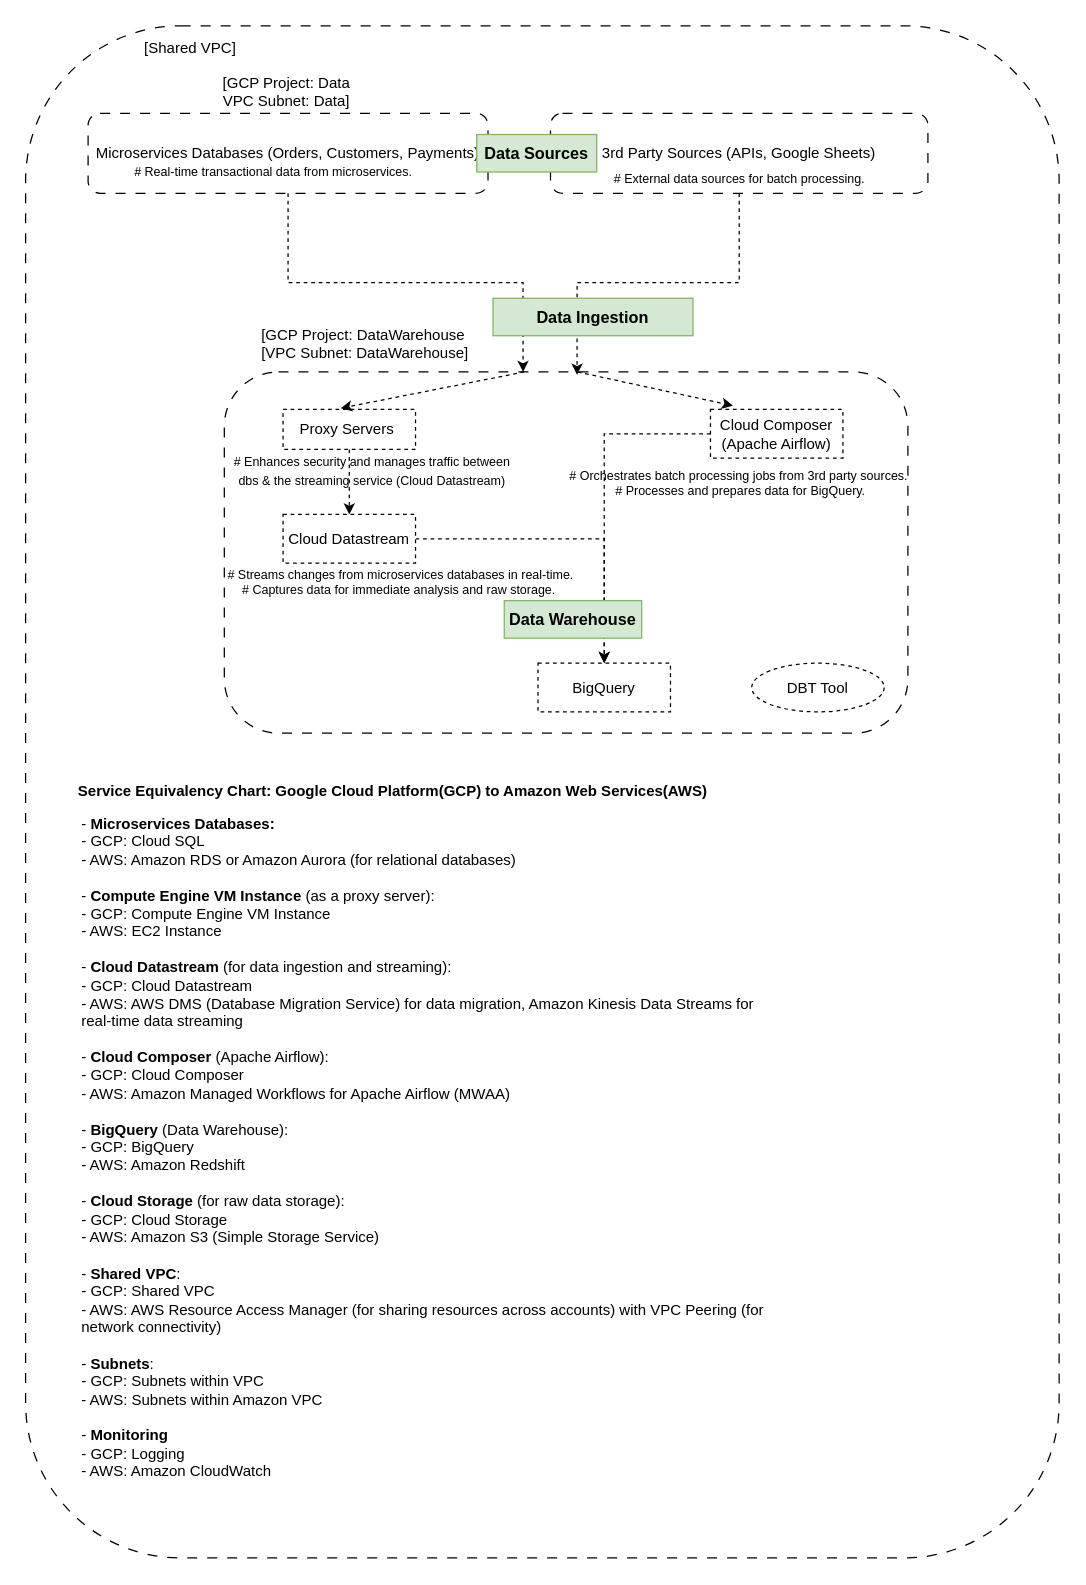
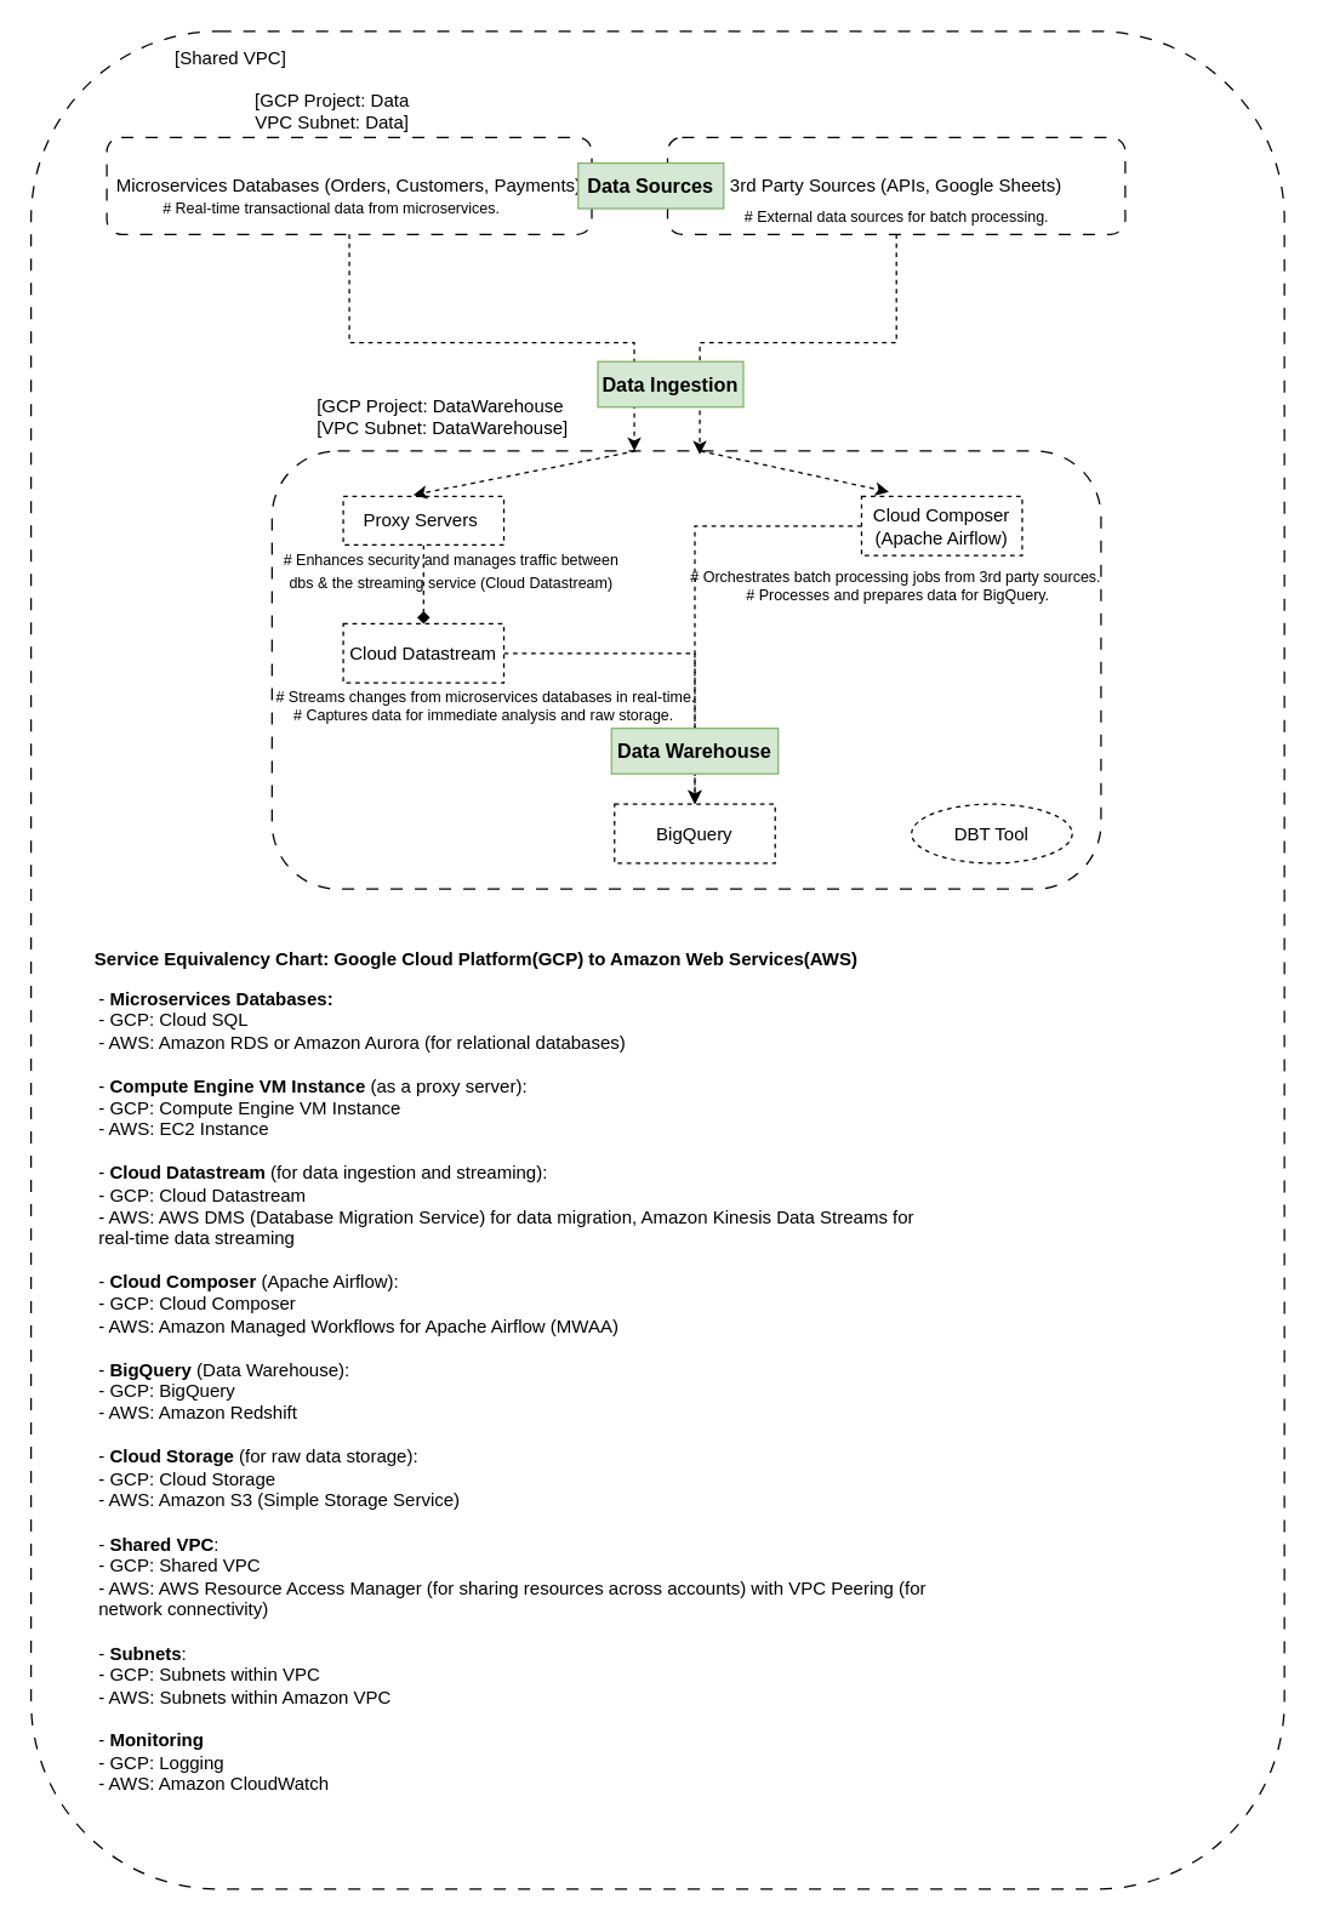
- <mxCell id="4" value="[GCP Project: Data&lt;br&gt;VPC Subnet: Data]" style="text;html=1;strokeColor=none;fillColor=none;align=center;verticalAlign=middle;whiteSpace=wrap;rounded=0;" parent="1" vertex="1"><mxGeometry x="140" y="61" width="178" height="23" as="geometry" /></mxCell>
+ <mxCell id="4" value="[GCP Project: Data&lt;br&gt;VPC Subnet: Data]" style="text;html=1;strokeColor=none;fillColor=none;align=center;verticalAlign=middle;whiteSpace=wrap;rounded=0;" parent="1" vertex="1"><mxGeometry x="130" y="61" width="178" height="23" as="geometry" /></mxCell>
- <mxCell id="24" value="Data Ingestion" style="text;html=1;strokeColor=#82b366;fillColor=#d5e8d4;align=center;verticalAlign=middle;whiteSpace=wrap;rounded=0;fontSize=13;fontFamily=Helvetica;fontStyle=1" parent="1" vertex="1"><mxGeometry x="394" y="238" width="160" height="30" as="geometry" /></mxCell>
+ <mxCell id="24" value="Data Ingestion" style="text;html=1;strokeColor=#82b366;fillColor=#d5e8d4;align=center;verticalAlign=middle;whiteSpace=wrap;rounded=0;fontSize=13;fontFamily=Helvetica;fontStyle=1" parent="1" vertex="1"><mxGeometry x="394" y="238" width="96" height="30" as="geometry" /></mxCell>
- <mxCell id="7" value="" style="edgeStyle=orthogonalEdgeStyle;rounded=0;orthogonalLoop=1;jettySize=auto;html=1;fontFamily=Helvetica;fontSize=12;fontColor=default;dashed=1;" parent="1" source="8" target="10" edge="1"><mxGeometry relative="1" as="geometry" /></mxCell>
+ <mxCell id="7" value="" style="edgeStyle=orthogonalEdgeStyle;rounded=0;orthogonalLoop=1;jettySize=auto;html=1;fontFamily=Helvetica;fontSize=12;fontColor=default;dashed=1;endArrow=diamond;" parent="1" source="8" target="10" edge="1"><mxGeometry relative="1" as="geometry" /></mxCell>
- <mxCell id="11" value="BigQuery" style="rounded=0;whiteSpace=wrap;html=1;strokeColor=default;align=center;verticalAlign=middle;fontFamily=Helvetica;fontSize=12;fontColor=default;fillColor=default;dashed=1;" parent="1" vertex="1"><mxGeometry x="430" y="530" width="106" height="39" as="geometry" /></mxCell>
+ <mxCell id="11" value="BigQuery" style="rounded=0;whiteSpace=wrap;html=1;strokeColor=default;align=center;verticalAlign=middle;fontFamily=Helvetica;fontSize=12;fontColor=default;fillColor=default;dashed=1;" parent="1" vertex="1"><mxGeometry x="405" y="530" width="106" height="39" as="geometry" /></mxCell>
